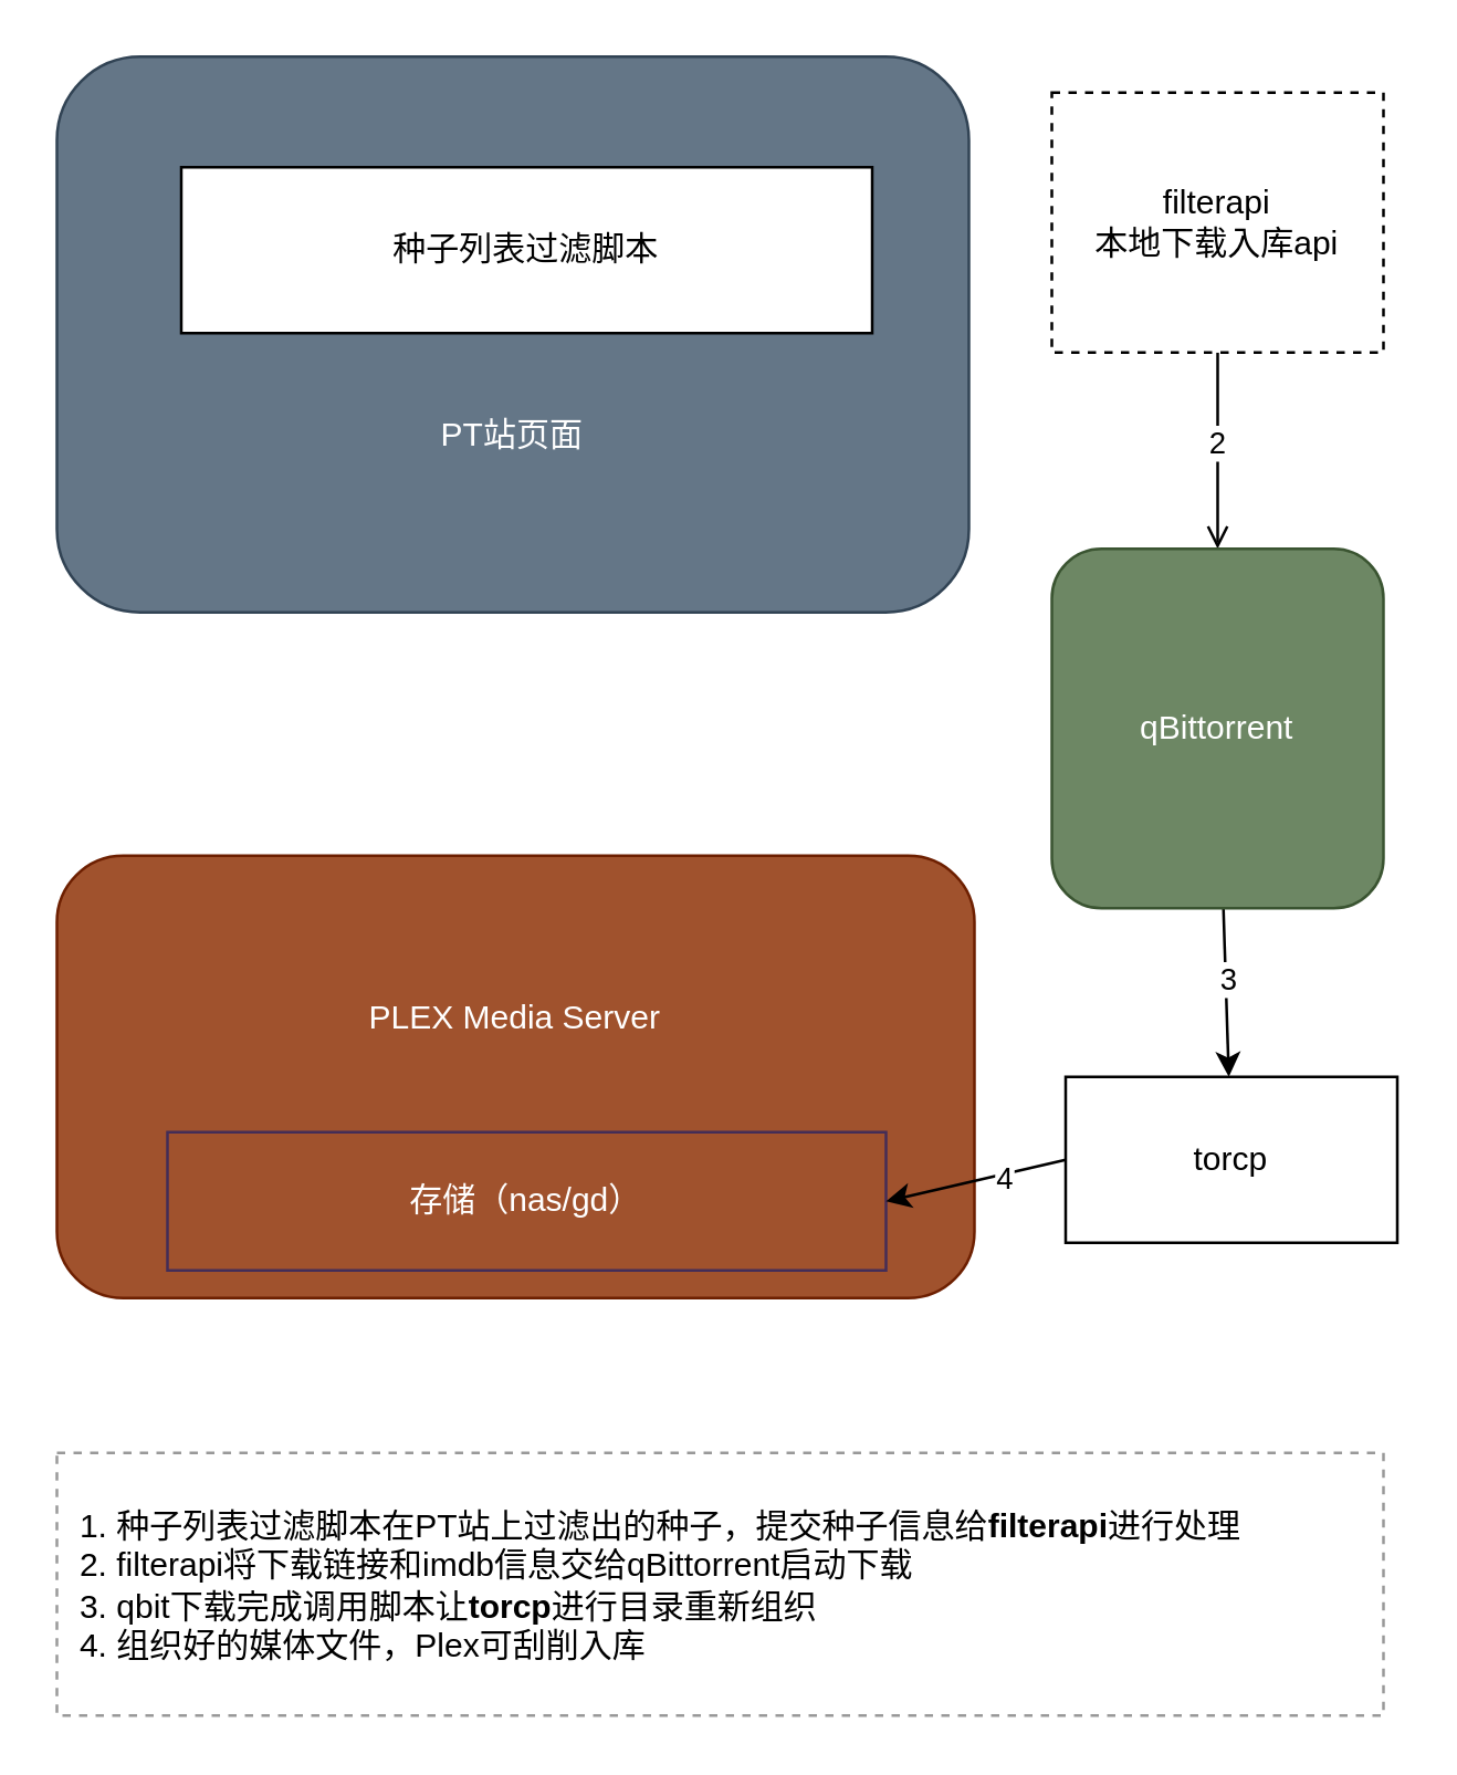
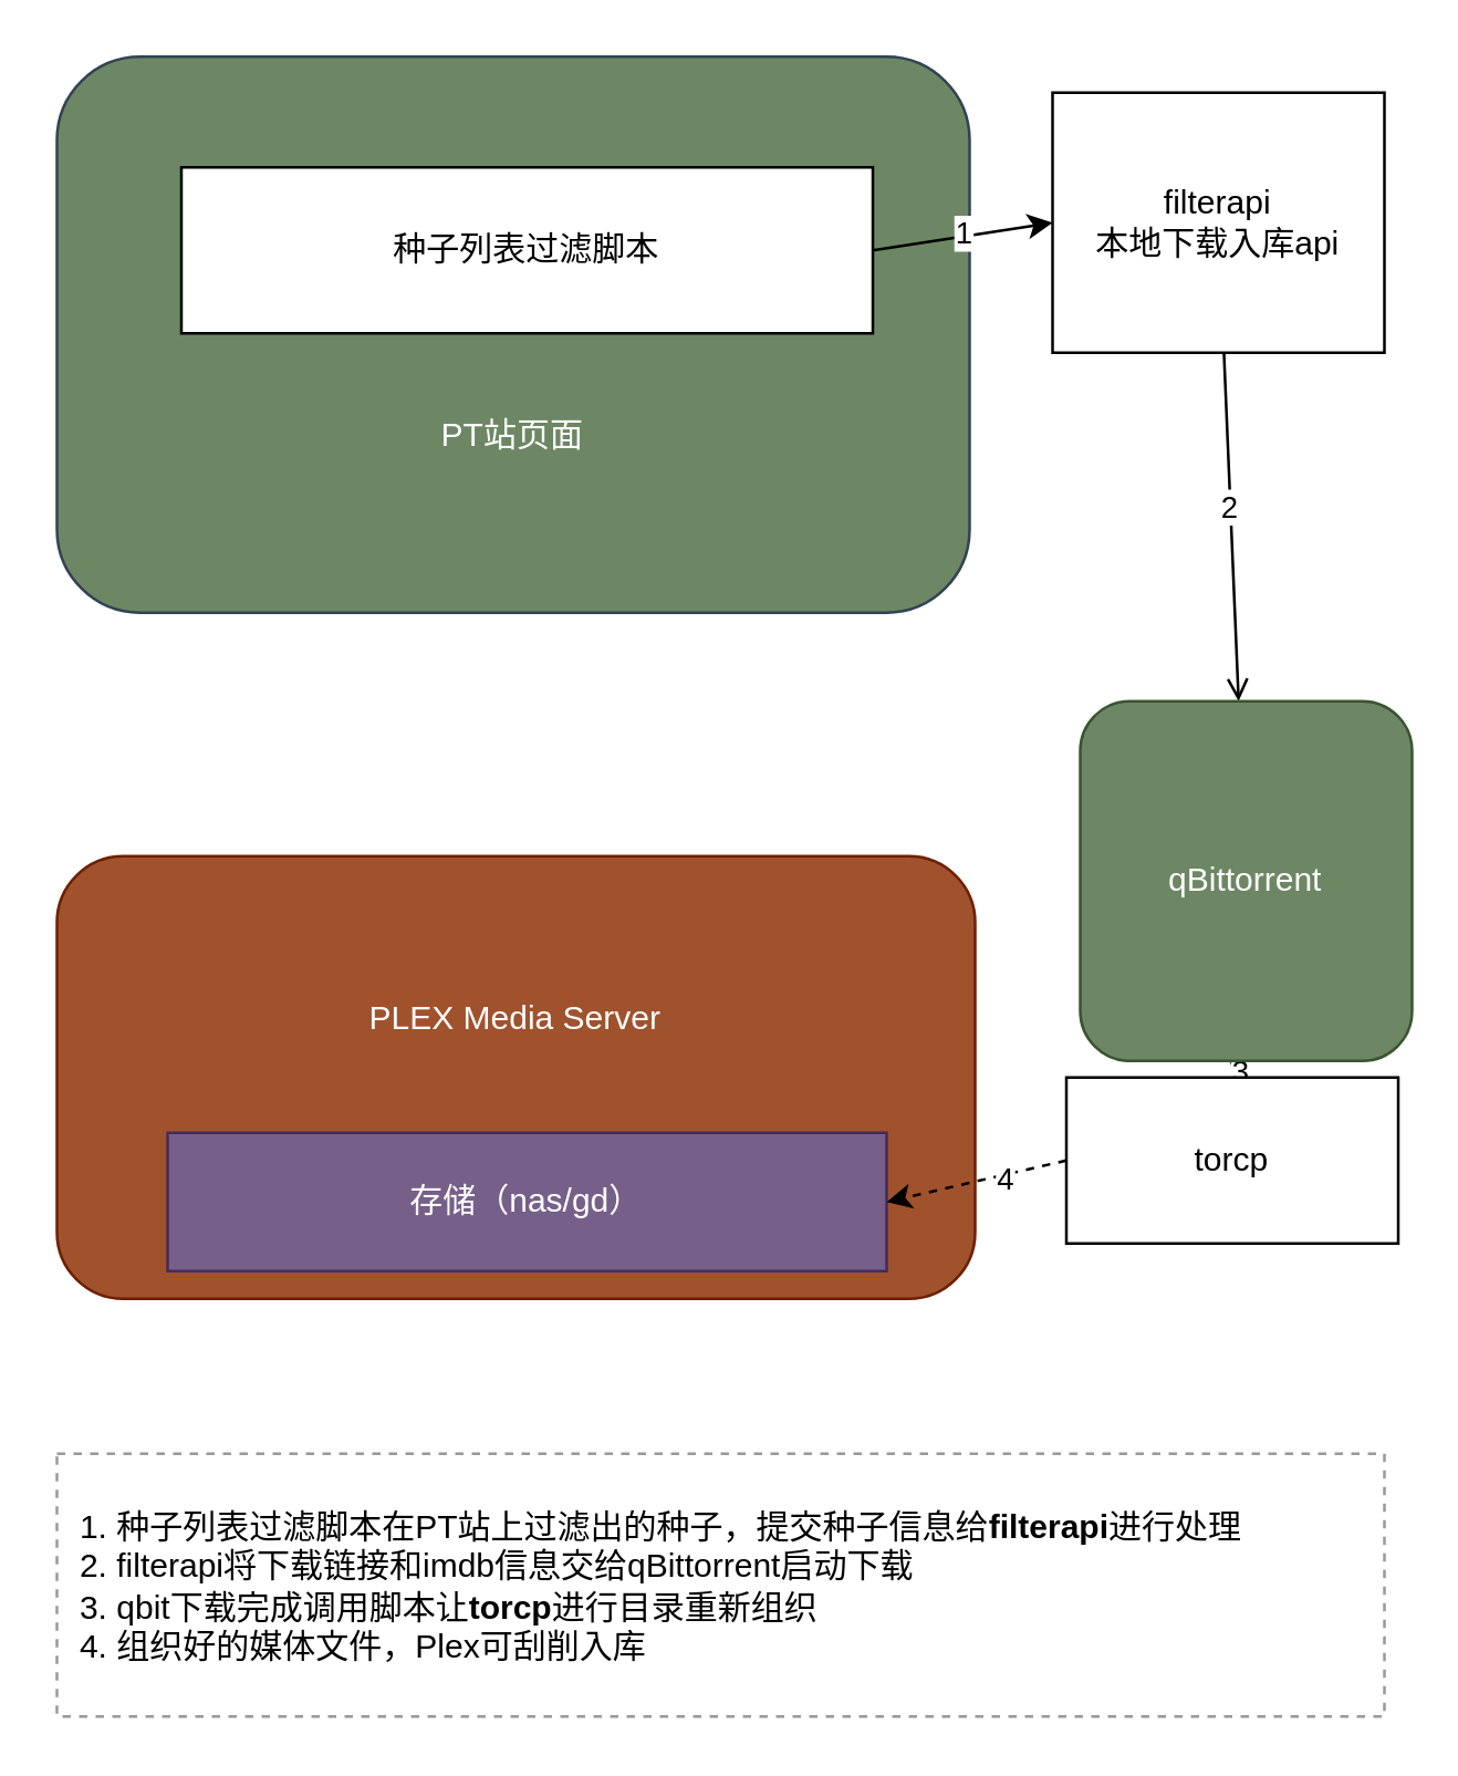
- <mxCell id="7" value="filterapi&lt;br&gt;本地下载入库api" style="rounded=0;whiteSpace=wrap;html=1;dashed=1;" vertex="1" parent="1"><mxGeometry x="380" y="33" width="120" height="94" as="geometry" /></mxCell>
+ <mxCell id="7" value="filterapi&lt;br&gt;本地下载入库api" style="rounded=0;whiteSpace=wrap;html=1;" vertex="1" parent="1"><mxGeometry x="380" y="33" width="120" height="94" as="geometry" /></mxCell>
+ <mxCell id="3" style="edgeStyle=none;html=1;exitX=1;exitY=0.5;exitDx=0;exitDy=0;entryX=0;entryY=0.5;entryDx=0;entryDy=0;" edge="1" parent="1" source="16" target="7"><mxGeometry relative="1" as="geometry"><mxPoint x="290" y="80" as="sourcePoint" /></mxGeometry></mxCell>
+ <mxCell id="4" value="1" style="edgeLabel;html=1;align=center;verticalAlign=middle;resizable=0;points=[];" vertex="1" connectable="0" parent="3"><mxGeometry y="3" relative="1" as="geometry"><mxPoint y="1" as="offset" /></mxGeometry></mxCell>
- <mxCell id="2" value="&lt;br&gt;&lt;br&gt;&lt;br&gt;&lt;br&gt;&lt;br&gt;PT站页面" style="rounded=1;whiteSpace=wrap;html=1;fillColor=#647687;strokeColor=#314354;fontColor=#ffffff;" vertex="1" parent="1"><mxGeometry x="20" y="20" width="330" height="201" as="geometry" /></mxCell>
+ <mxCell id="2" value="&lt;br&gt;&lt;br&gt;&lt;br&gt;&lt;br&gt;&lt;br&gt;PT站页面" style="rounded=1;whiteSpace=wrap;html=1;fillColor=#6d8764;strokeColor=#314354;fontColor=#ffffff;" vertex="1" parent="1"><mxGeometry x="20" y="20" width="330" height="201" as="geometry" /></mxCell>
- <mxCell id="10" value="qBittorrent" style="rounded=1;whiteSpace=wrap;html=1;fillColor=#6d8764;strokeColor=#3A5431;fontColor=#ffffff;" vertex="1" parent="1"><mxGeometry x="380" y="198" width="120" height="130" as="geometry" /></mxCell>
+ <mxCell id="10" value="qBittorrent" style="rounded=1;whiteSpace=wrap;html=1;fillColor=#6d8764;strokeColor=#3A5431;fontColor=#ffffff;" vertex="1" parent="1"><mxGeometry x="390" y="253" width="120" height="130" as="geometry" /></mxCell>
- <mxCell id="14" style="edgeStyle=none;html=1;exitX=0;exitY=0.5;exitDx=0;exitDy=0;entryX=1;entryY=0.5;entryDx=0;entryDy=0;" edge="1" parent="1" source="11" target="13"><mxGeometry relative="1" as="geometry" /></mxCell>
+ <mxCell id="14" style="edgeStyle=none;html=1;exitX=0;exitY=0.5;exitDx=0;exitDy=0;entryX=1;entryY=0.5;entryDx=0;entryDy=0;dashed=1;" edge="1" parent="1" source="11" target="13"><mxGeometry relative="1" as="geometry" /></mxCell>
- <mxCell id="13" value="存储（nas/gd）" style="rounded=0;whiteSpace=wrap;html=1;fillColor=#a0522d;fontColor=#ffffff;strokeColor=#432D57;" vertex="1" parent="1"><mxGeometry x="60" y="409" width="260" height="50" as="geometry" /></mxCell>
+ <mxCell id="13" value="存储（nas/gd）" style="rounded=0;whiteSpace=wrap;html=1;fillColor=#76608a;fontColor=#ffffff;strokeColor=#432D57;" vertex="1" parent="1"><mxGeometry x="60" y="409" width="260" height="50" as="geometry" /></mxCell>
